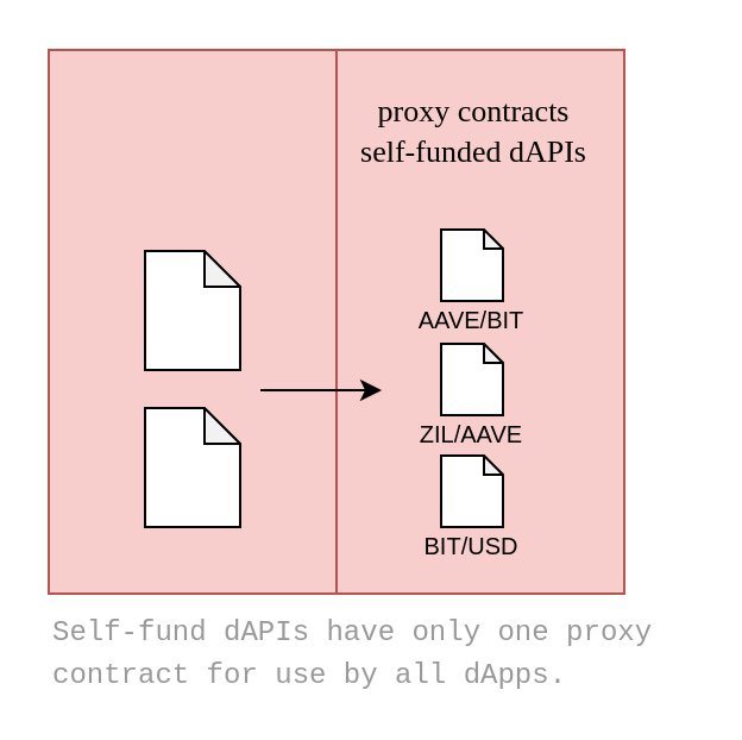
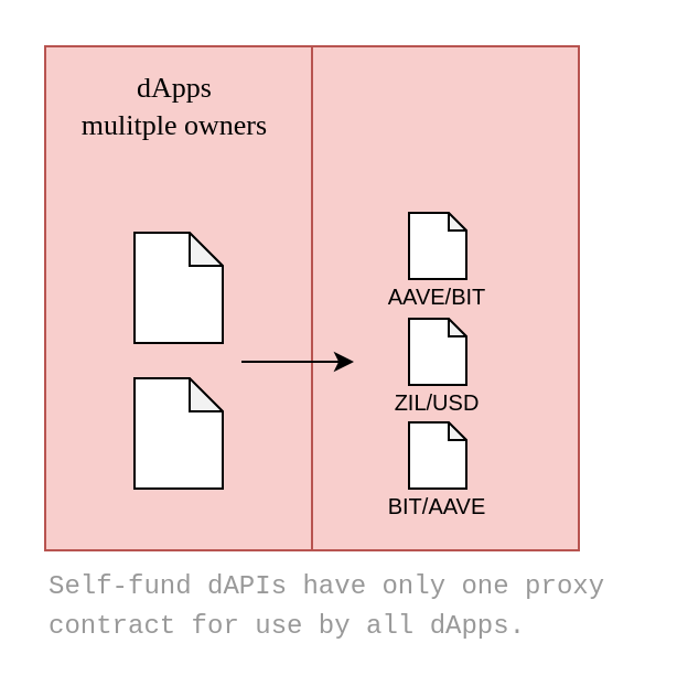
+ <mxCell id="11" value="&lt;font face=&quot;Verdana&quot; style=&quot;font-size: 13px&quot;&gt;dApps&lt;br&gt;mulitple owners&lt;br&gt;&lt;/font&gt;" style="text;html=1;strokeColor=none;fillColor=none;align=center;verticalAlign=middle;whiteSpace=wrap;rounded=0;shadow=1;fontSize=14;" parent="1" vertex="1"><mxGeometry x="24" y="31.91" width="109.5" height="30" as="geometry" /></mxCell>
- <mxCell id="3" value="&lt;font face=&quot;Verdana&quot; style=&quot;font-size: 13px&quot;&gt;proxy contracts&lt;br&gt;self-funded dAPIs&lt;br&gt;&lt;/font&gt;" style="text;html=1;strokeColor=none;fillColor=none;align=center;verticalAlign=middle;whiteSpace=wrap;rounded=0;shadow=1;fontSize=14;" parent="1" vertex="1"><mxGeometry x="144" y="38.91" width="110" height="30" as="geometry" /></mxCell>
- <mxCell id="8" value="&lt;font style=&quot;font-size: 10px;&quot;&gt;ZIL/AAVE&lt;/font&gt;" style="text;html=1;strokeColor=none;fillColor=none;align=center;verticalAlign=middle;whiteSpace=wrap;rounded=0;fontSize=7;" parent="1" vertex="1"><mxGeometry x="168" y="167" width="60" height="30" as="geometry" /></mxCell>
+ <mxCell id="8" value="&lt;font style=&quot;font-size: 10px;&quot;&gt;ZIL/USD&lt;/font&gt;" style="text;html=1;strokeColor=none;fillColor=none;align=center;verticalAlign=middle;whiteSpace=wrap;rounded=0;fontSize=7;" parent="1" vertex="1"><mxGeometry x="168" y="167" width="60" height="30" as="geometry" /></mxCell>
- <mxCell id="9" value="&lt;font style=&quot;font-size: 10px;&quot;&gt;BIT/USD&lt;/font&gt;" style="text;html=1;strokeColor=none;fillColor=none;align=center;verticalAlign=middle;whiteSpace=wrap;rounded=0;fontSize=7;" parent="1" vertex="1"><mxGeometry x="168" y="214" width="60" height="30" as="geometry" /></mxCell>
+ <mxCell id="9" value="&lt;font style=&quot;font-size: 10px;&quot;&gt;BIT/AAVE&lt;/font&gt;" style="text;html=1;strokeColor=none;fillColor=none;align=center;verticalAlign=middle;whiteSpace=wrap;rounded=0;fontSize=7;" parent="1" vertex="1"><mxGeometry x="168" y="214" width="60" height="30" as="geometry" /></mxCell>
